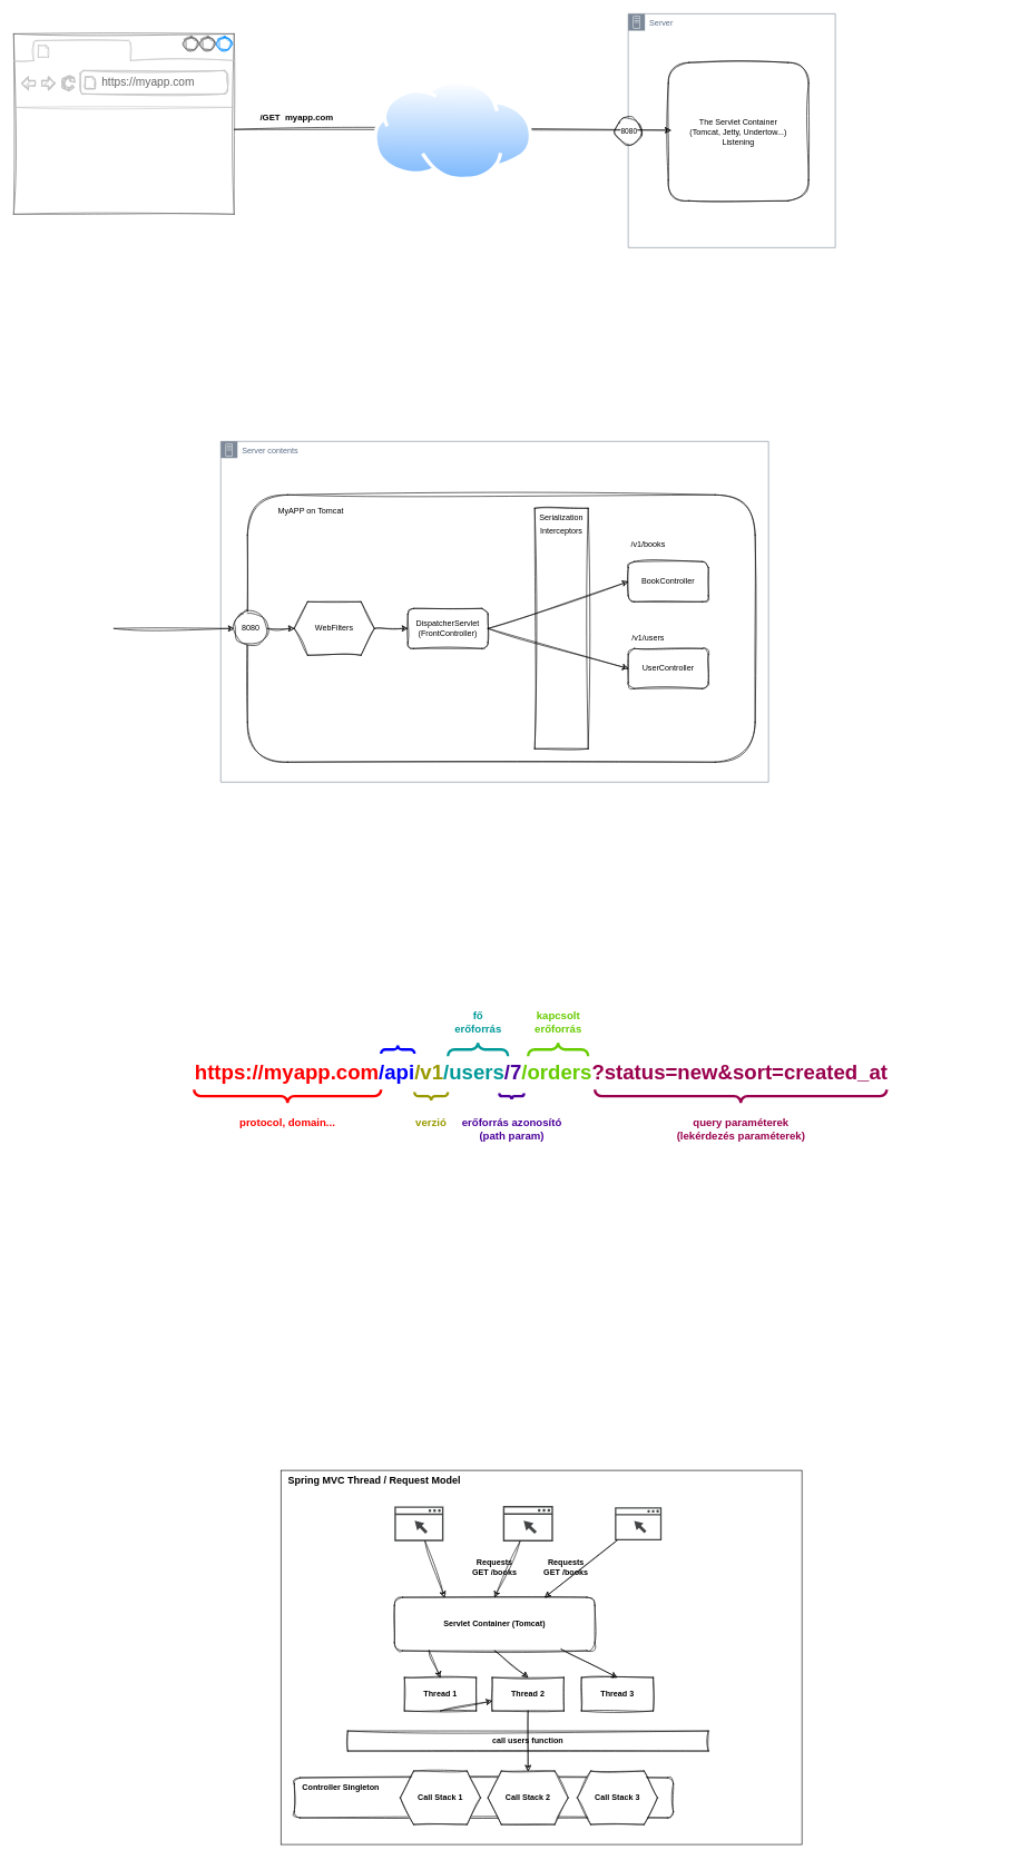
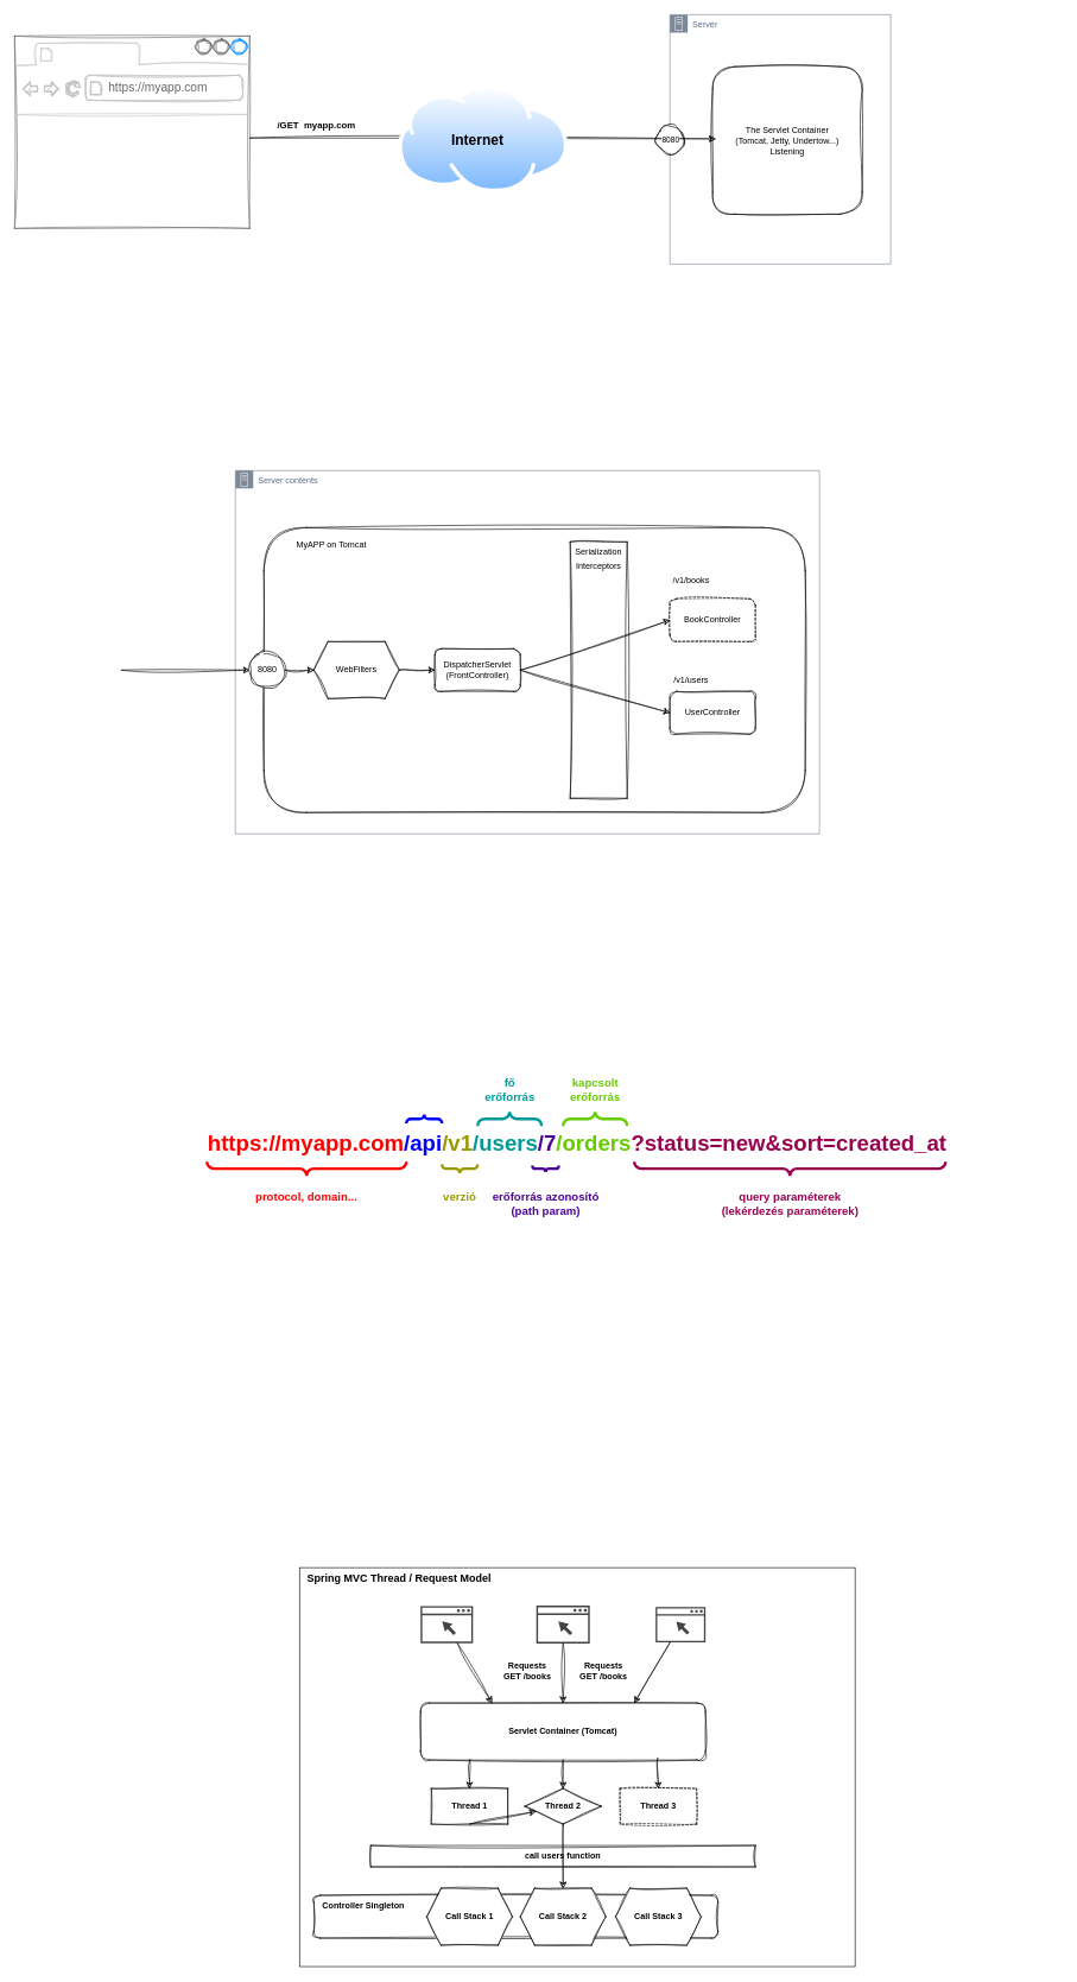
+ <mxCell id="12" value="&lt;b&gt;&lt;font style=&quot;font-size: 20px;&quot;&gt;Internet&lt;/font&gt;&lt;/b&gt;" style="text;html=1;align=center;verticalAlign=middle;whiteSpace=wrap;rounded=0;" vertex="1" parent="1"><mxGeometry x="640" y="180" width="60" height="30" as="geometry" /></mxCell>
- <mxCell id="18" value="BookController" style="rounded=1;whiteSpace=wrap;html=1;sketch=1;curveFitting=1;jiggle=2;" vertex="1" parent="14"><mxGeometry x="610" y="180" width="120" height="60" as="geometry" /></mxCell>
+ <mxCell id="18" value="BookController" style="rounded=1;whiteSpace=wrap;html=1;sketch=1;curveFitting=1;jiggle=2;dashed=1;" vertex="1" parent="14"><mxGeometry x="610" y="180" width="120" height="60" as="geometry" /></mxCell>
- <mxCell id="47" value="&lt;b&gt;Servlet Container (Tomcat)&lt;/b&gt;" style="rounded=1;whiteSpace=wrap;html=1;sketch=1;curveFitting=1;jiggle=2;" vertex="1" parent="1"><mxGeometry x="590" y="2390" width="300" height="80" as="geometry" /></mxCell>
+ <mxCell id="47" value="&lt;b&gt;Servlet Container (Tomcat)&lt;/b&gt;" style="rounded=1;whiteSpace=wrap;html=1;sketch=1;curveFitting=1;jiggle=2;" vertex="1" parent="1"><mxGeometry x="590" y="2390" width="400" height="80" as="geometry" /></mxCell>
- <mxCell id="56" value="&lt;b&gt;Thread 2&lt;/b&gt;" style="rounded=0;whiteSpace=wrap;html=1;sketch=1;curveFitting=1;jiggle=2;" vertex="1" parent="1"><mxGeometry x="736.25" y="2510" width="107.5" height="50" as="geometry" /></mxCell>
+ <mxCell id="56" value="&lt;b&gt;Thread 2&lt;/b&gt;" style="rhombus;whiteSpace=wrap;html=1;sketch=1;curveFitting=1;jiggle=2;" vertex="1" parent="1"><mxGeometry x="736.25" y="2510" width="107.5" height="50" as="geometry" /></mxCell>
- <mxCell id="57" value="&lt;b&gt;Thread 3&lt;/b&gt;" style="rounded=0;whiteSpace=wrap;html=1;sketch=1;curveFitting=1;jiggle=2;" vertex="1" parent="1"><mxGeometry x="870" y="2510" width="107.5" height="50" as="geometry" /></mxCell>
+ <mxCell id="57" value="&lt;b&gt;Thread 3&lt;/b&gt;" style="rounded=0;whiteSpace=wrap;html=1;sketch=1;curveFitting=1;jiggle=2;dashed=1;" vertex="1" parent="1"><mxGeometry x="870" y="2510" width="107.5" height="50" as="geometry" /></mxCell>
